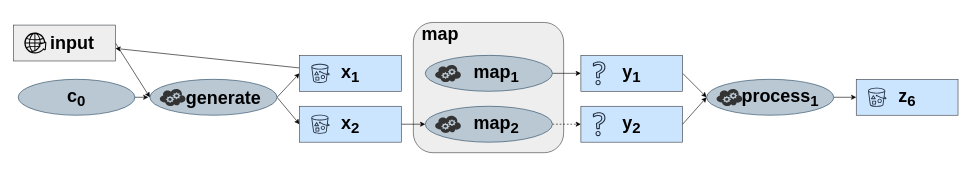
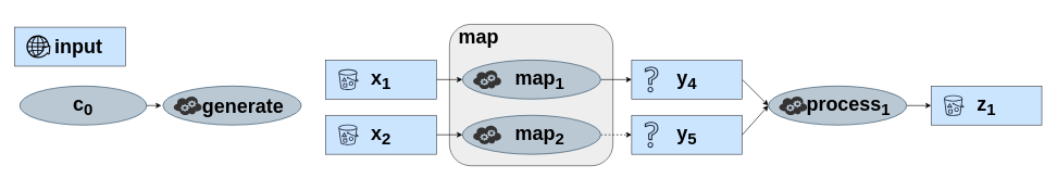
- <mxCell id="33" value="&lt;span style=&quot;font-size: 30px&quot;&gt;&lt;b&gt;&amp;nbsp; &amp;nbsp;input&lt;/b&gt;&lt;/span&gt;" style="rounded=0;whiteSpace=wrap;html=1;fillColor=#eeeeee;strokeColor=#36393d;" parent="1" vertex="1"><mxGeometry x="20.5" y="41.38" width="170" height="60" as="geometry" /></mxCell>
+ <mxCell id="33" value="&lt;span style=&quot;font-size: 30px&quot;&gt;&lt;b&gt;&amp;nbsp; &amp;nbsp;input&lt;/b&gt;&lt;/span&gt;" style="rounded=0;whiteSpace=wrap;html=1;fillColor=#cce5ff;strokeColor=#36393d;" parent="1" vertex="1"><mxGeometry x="20.5" y="41.38" width="170" height="60" as="geometry" /></mxCell>
- <mxCell id="10" style="edgeStyle=none;rounded=0;orthogonalLoop=1;jettySize=auto;html=1;" parent="1" source="11" target="33" edge="1"><mxGeometry relative="1" as="geometry" /></mxCell>
+ <mxCell id="10" style="edgeStyle=none;rounded=0;orthogonalLoop=1;jettySize=auto;html=1;entryX=0;entryY=0.5;entryDx=0;entryDy=0;" parent="1" source="11" target="17" edge="1"><mxGeometry relative="1" as="geometry" /></mxCell>
- <mxCell id="32" style="edgeStyle=none;rounded=0;orthogonalLoop=1;jettySize=auto;html=1;exitX=1;exitY=0.5;exitDx=0;exitDy=0;entryX=0;entryY=0.5;entryDx=0;entryDy=0;" parent="1" source="33" target="7" edge="1"><mxGeometry relative="1" as="geometry" /></mxCell>
- <mxCell id="25" value="&lt;span style=&quot;font-size: 30px&quot;&gt;&lt;b&gt;y&lt;sub&gt;1&lt;/sub&gt;&lt;/b&gt;&lt;/span&gt;" style="rounded=0;whiteSpace=wrap;html=1;fillColor=#cce5ff;strokeColor=#36393d;" parent="1" vertex="1"><mxGeometry x="968" width="170" height="60" as="geometry" y="92" /></mxCell>
+ <mxCell id="25" value="&lt;span style=&quot;font-size: 30px&quot;&gt;&lt;b&gt;y&lt;sub&gt;4&lt;/sub&gt;&lt;/b&gt;&lt;/span&gt;" style="rounded=0;whiteSpace=wrap;html=1;fillColor=#cce5ff;strokeColor=#36393d;" parent="1" vertex="1"><mxGeometry x="968" width="170" height="60" as="geometry" y="92" /></mxCell>
- <mxCell id="5" style="rounded=0;orthogonalLoop=1;jettySize=auto;html=1;exitX=1;exitY=0.5;exitDx=0;exitDy=0;entryX=0;entryY=0.5;entryDx=0;entryDy=0;" parent="1" source="7" target="11" edge="1"><mxGeometry relative="1" as="geometry" /></mxCell>
- <mxCell id="30" value="&lt;span style=&quot;font-size: 30px&quot;&gt;&lt;b&gt;z&lt;sub&gt;6&lt;/sub&gt;&lt;/b&gt;&lt;/span&gt;" style="rounded=0;whiteSpace=wrap;html=1;fillColor=#cce5ff;strokeColor=#36393d;" parent="1" vertex="1"><mxGeometry x="1428" y="132" width="170" height="60" as="geometry" /></mxCell>
+ <mxCell id="30" value="&lt;span style=&quot;font-size: 30px&quot;&gt;&lt;b&gt;z&lt;sub&gt;1&lt;/sub&gt;&lt;/b&gt;&lt;/span&gt;" style="rounded=0;whiteSpace=wrap;html=1;fillColor=#cce5ff;strokeColor=#36393d;" parent="1" vertex="1"><mxGeometry x="1428" y="132" width="170" height="60" as="geometry" /></mxCell>
- <mxCell id="6" style="edgeStyle=none;rounded=0;orthogonalLoop=1;jettySize=auto;html=1;entryX=0;entryY=0.5;entryDx=0;entryDy=0;exitX=1;exitY=0.5;exitDx=0;exitDy=0;" parent="1" source="7" target="14" edge="1"><mxGeometry relative="1" as="geometry" /></mxCell>
- <mxCell id="22" value="&lt;span style=&quot;font-size: 30px&quot;&gt;&lt;b&gt;y&lt;sub&gt;2&lt;/sub&gt;&lt;/b&gt;&lt;/span&gt;" style="rounded=0;whiteSpace=wrap;html=1;fillColor=#cce5ff;strokeColor=#36393d;" parent="1" vertex="1"><mxGeometry x="968" y="177" width="170" height="60" as="geometry" /></mxCell>
+ <mxCell id="22" value="&lt;span style=&quot;font-size: 30px&quot;&gt;&lt;b&gt;y&lt;sub&gt;5&lt;/sub&gt;&lt;/b&gt;&lt;/span&gt;" style="rounded=0;whiteSpace=wrap;html=1;fillColor=#cce5ff;strokeColor=#36393d;" parent="1" vertex="1"><mxGeometry x="968" y="177" width="170" height="60" as="geometry" /></mxCell>
